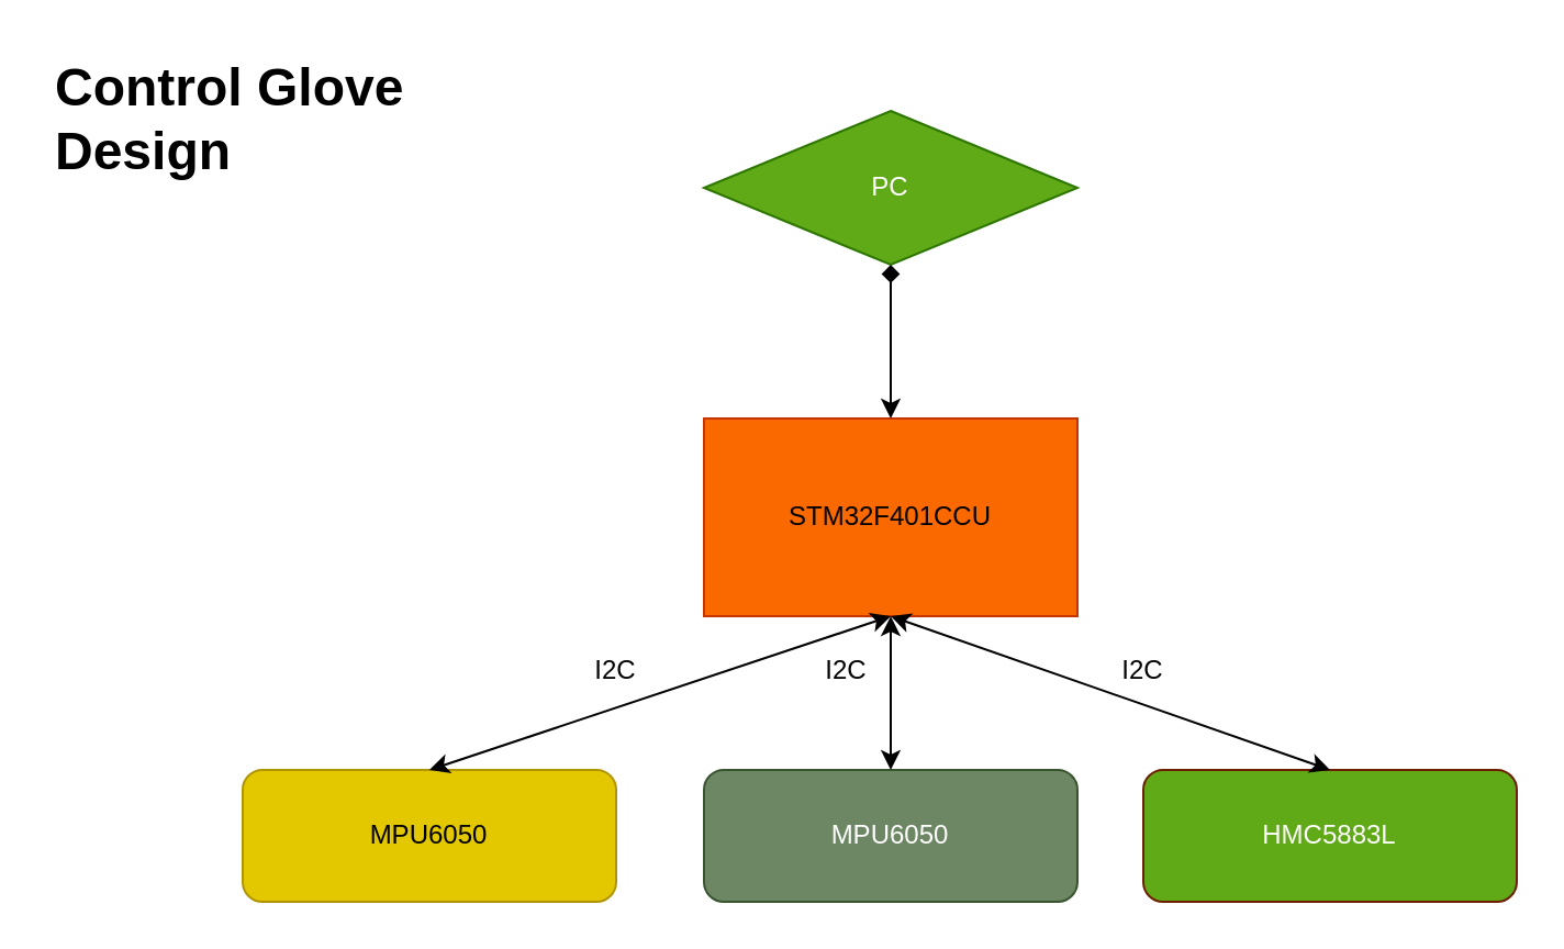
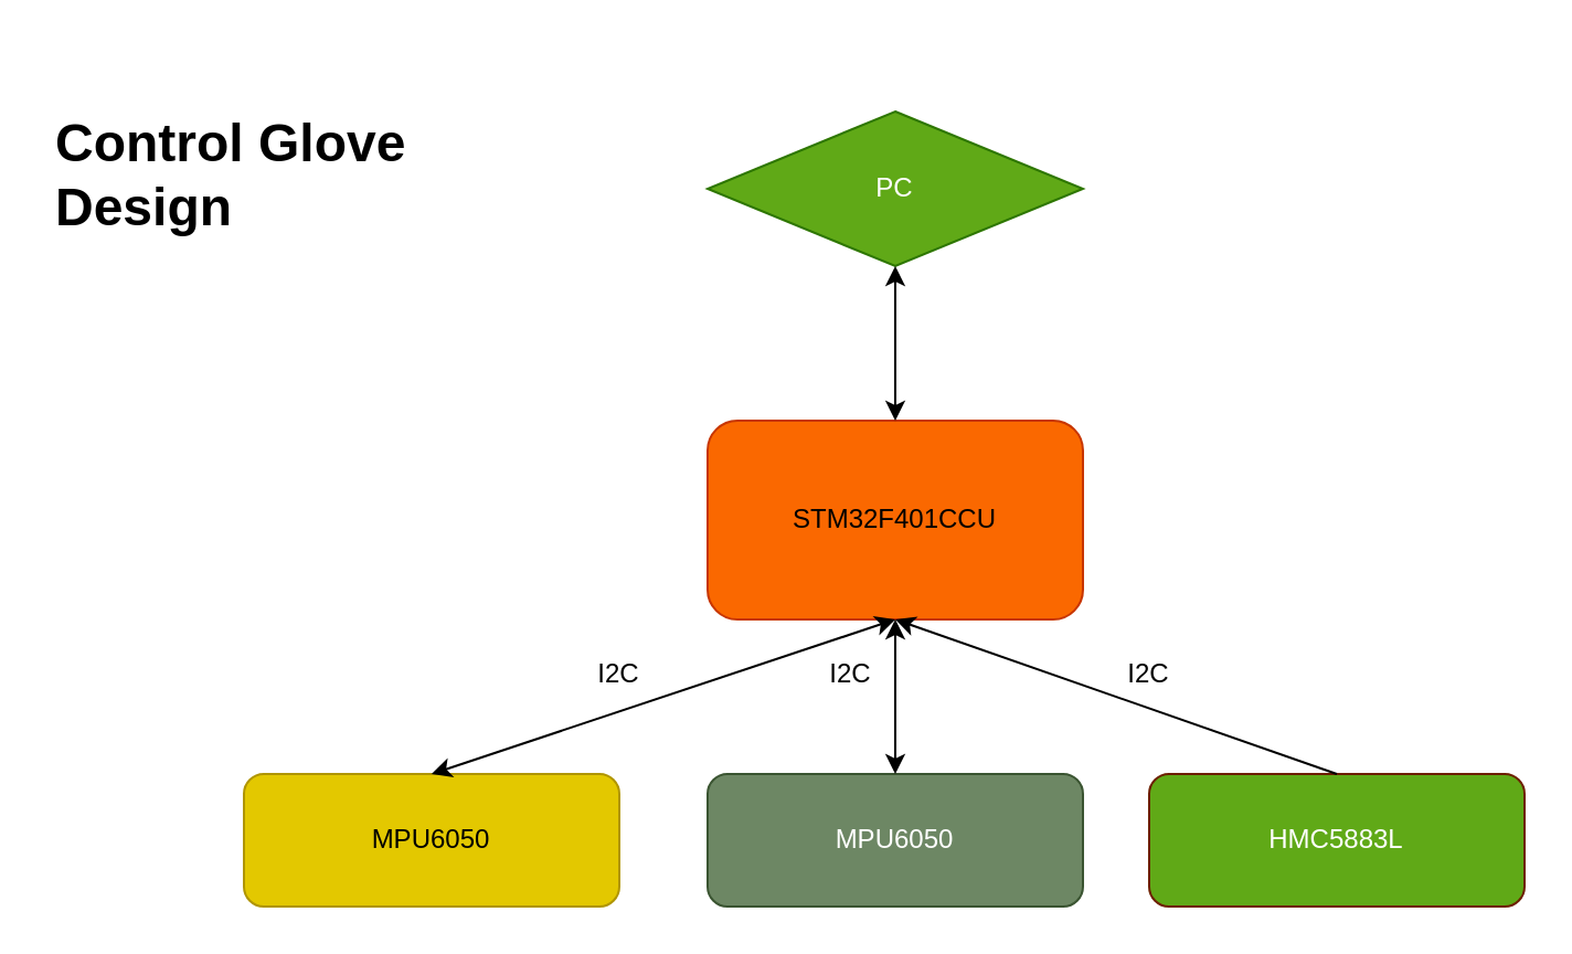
- <mxCell id="2" value="&lt;h1&gt;&lt;span style=&quot;background-color: initial;&quot;&gt;Control Glove Design&lt;/span&gt;&lt;/h1&gt;&lt;h1&gt;&lt;br&gt;&lt;/h1&gt;" style="text;html=1;strokeColor=none;fillColor=none;spacing=5;spacingTop=-20;whiteSpace=wrap;overflow=hidden;rounded=0;" parent="1" vertex="1"><mxGeometry x="20" y="20" width="210" height="80" as="geometry" /></mxCell>
+ <mxCell id="2" value="&lt;h1&gt;&lt;span style=&quot;background-color: initial;&quot;&gt;Control Glove Design&lt;/span&gt;&lt;/h1&gt;&lt;h1&gt;&lt;br&gt;&lt;/h1&gt;" style="text;html=1;strokeColor=none;fillColor=none;spacing=5;spacingTop=-20;whiteSpace=wrap;overflow=hidden;rounded=0;" parent="1" vertex="1"><mxGeometry x="20" y="45" width="210" height="80" as="geometry" /></mxCell>
- <mxCell id="11" value="" style="endArrow=diamond;startArrow=classic;html=1;rounded=0;entryX=0.5;entryY=1;entryDx=0;entryDy=0;exitX=0.5;exitY=0;exitDx=0;exitDy=0;" parent="1" source="3" target="10" edge="1"><mxGeometry width="50" height="50" relative="1" as="geometry"><mxPoint x="400" y="250" as="sourcePoint" /><mxPoint x="450" y="200" as="targetPoint" /></mxGeometry></mxCell>
+ <mxCell id="11" value="" style="endArrow=classic;startArrow=classic;html=1;rounded=0;entryX=0.5;entryY=1;entryDx=0;entryDy=0;exitX=0.5;exitY=0;exitDx=0;exitDy=0;" parent="1" source="3" target="10" edge="1"><mxGeometry width="50" height="50" relative="1" as="geometry"><mxPoint x="400" y="250" as="sourcePoint" /><mxPoint x="450" y="200" as="targetPoint" /></mxGeometry></mxCell>
- <mxCell id="3" value="STM32F401CCU" style="whiteSpace=wrap;html=1;fillColor=#fa6800;fontColor=#000000;strokeColor=#C73500;rounded=0;" parent="1" vertex="1"><mxGeometry x="320" y="190" width="170" height="90" as="geometry" /></mxCell>
+ <mxCell id="3" value="STM32F401CCU" style="rounded=1;whiteSpace=wrap;html=1;fillColor=#fa6800;fontColor=#000000;strokeColor=#C73500;" parent="1" vertex="1"><mxGeometry x="320" y="190" width="170" height="90" as="geometry" /></mxCell>
- <mxCell id="9" value="" style="endArrow=classic;startArrow=classic;html=1;rounded=0;entryX=0.5;entryY=0;entryDx=0;entryDy=0;exitX=0.5;exitY=1;exitDx=0;exitDy=0;" parent="1" source="3" target="6" edge="1"><mxGeometry width="50" height="50" relative="1" as="geometry"><mxPoint x="415" y="310" as="sourcePoint" /><mxPoint x="415" y="360" as="targetPoint" /></mxGeometry></mxCell>
+ <mxCell id="9" value="" style="endArrow=none;startArrow=classic;html=1;rounded=0;entryX=0.5;entryY=0;entryDx=0;entryDy=0;exitX=0.5;exitY=1;exitDx=0;exitDy=0;" parent="1" source="3" target="6" edge="1"><mxGeometry width="50" height="50" relative="1" as="geometry"><mxPoint x="415" y="310" as="sourcePoint" /><mxPoint x="415" y="360" as="targetPoint" /></mxGeometry></mxCell>
